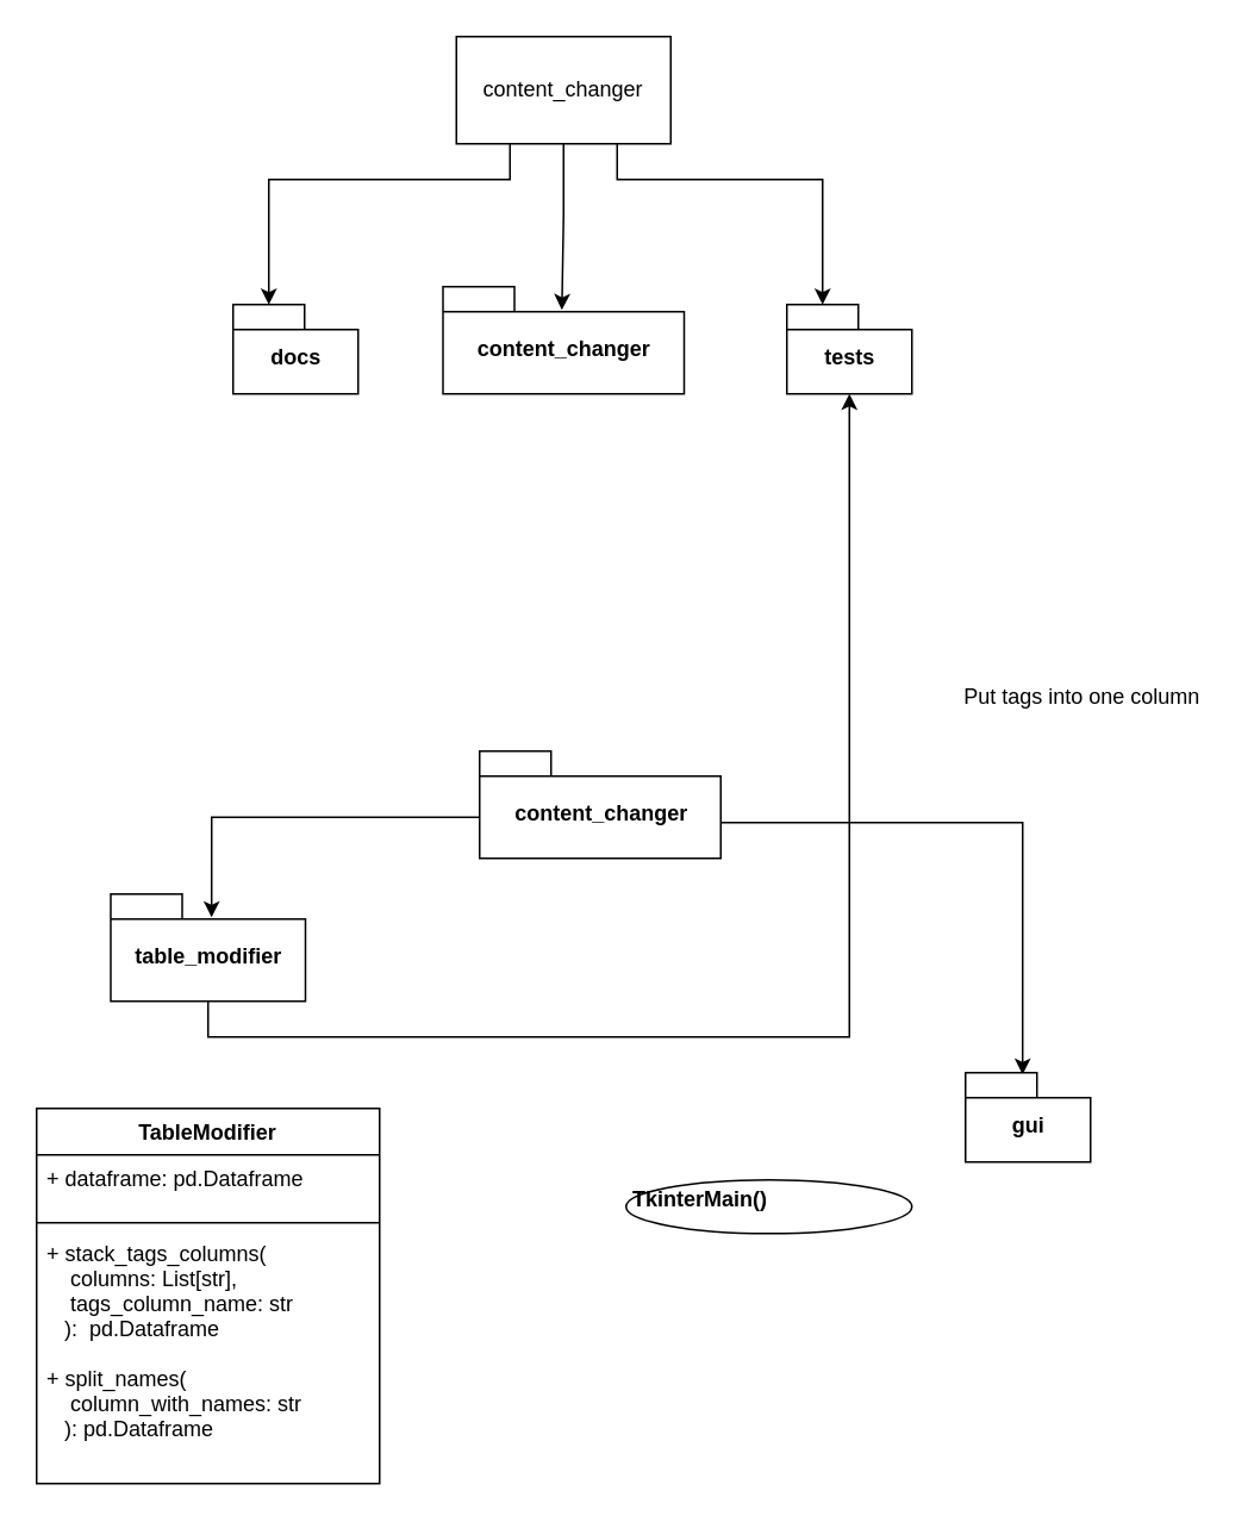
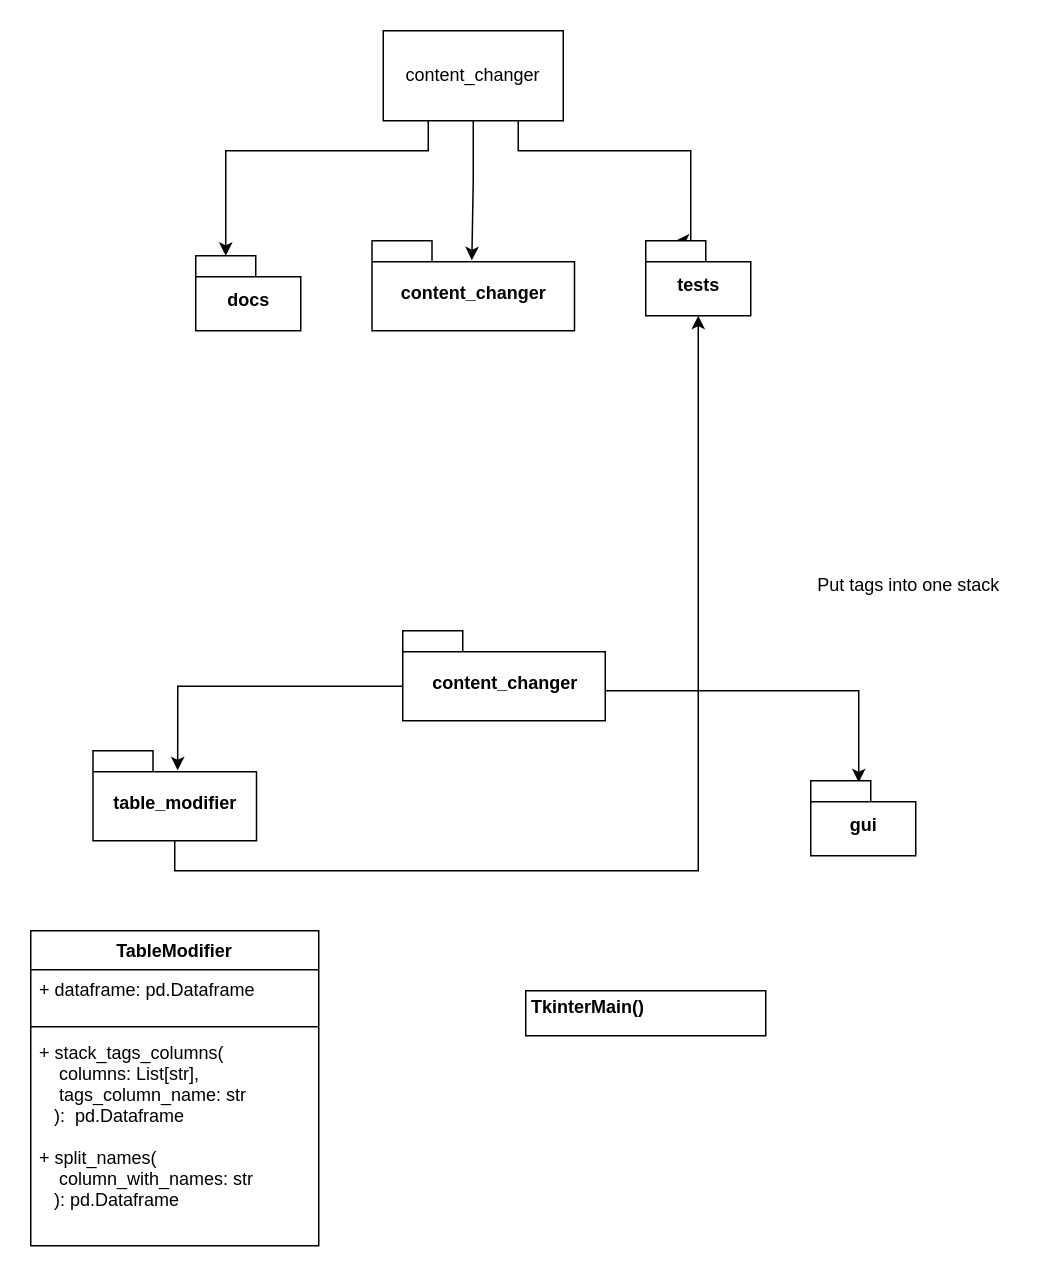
- <mxCell id="8" value="tests" style="shape=folder;fontStyle=1;spacingTop=10;tabWidth=40;tabHeight=14;tabPosition=left;html=1;" parent="1" vertex="1"><mxGeometry x="440" y="170" width="70" height="50" as="geometry" /></mxCell>
+ <mxCell id="8" value="tests" style="shape=folder;fontStyle=1;spacingTop=10;tabWidth=40;tabHeight=14;tabPosition=left;html=1;" parent="1" vertex="1"><mxGeometry x="430" y="160" width="70" height="50" as="geometry" /></mxCell>
- <mxCell id="12" value="Put tags into one column&lt;br&gt;" style="text;html=1;align=center;verticalAlign=middle;resizable=0;points=[];autosize=1;strokeColor=none;fillColor=none;" parent="1" vertex="1"><mxGeometry x="530" y="380" width="150" height="20" as="geometry" /></mxCell>
+ <mxCell id="12" value="Put tags into one stack&lt;br&gt;" style="text;html=1;align=center;verticalAlign=middle;resizable=0;points=[];autosize=1;strokeColor=none;fillColor=none;" parent="1" vertex="1"><mxGeometry x="530" y="380" width="150" height="20" as="geometry" /></mxCell>
- <mxCell id="19" value="gui&lt;br&gt;" style="shape=folder;fontStyle=1;spacingTop=10;tabWidth=40;tabHeight=14;tabPosition=left;html=1;" parent="1" vertex="1"><mxGeometry x="540" y="600" width="70" height="50" as="geometry" /></mxCell>
+ <mxCell id="19" value="gui&lt;br&gt;" style="shape=folder;fontStyle=1;spacingTop=10;tabWidth=40;tabHeight=14;tabPosition=left;html=1;" parent="1" vertex="1"><mxGeometry x="540" y="520" width="70" height="50" as="geometry" /></mxCell>
- <mxCell id="20" value="&lt;p style=&quot;margin: 0px ; margin-top: 4px ; text-align: center&quot;&gt;&lt;/p&gt;&lt;p style=&quot;margin: 0px ; margin-left: 4px&quot;&gt;&lt;b&gt;TkinterMain()&lt;/b&gt;&lt;/p&gt;" style="ellipse;verticalAlign=top;align=left;overflow=fill;fontSize=12;fontFamily=Helvetica;html=1;" vertex="1" parent="1"><mxGeometry x="350" y="660" width="160" height="30" as="geometry" /></mxCell>
+ <mxCell id="20" value="&lt;p style=&quot;margin: 0px ; margin-top: 4px ; text-align: center&quot;&gt;&lt;/p&gt;&lt;p style=&quot;margin: 0px ; margin-left: 4px&quot;&gt;&lt;b&gt;TkinterMain()&lt;/b&gt;&lt;/p&gt;" style="verticalAlign=top;align=left;overflow=fill;fontSize=12;fontFamily=Helvetica;html=1;" vertex="1" parent="1"><mxGeometry x="350" y="660" width="160" height="30" as="geometry" /></mxCell>
